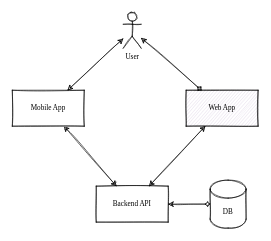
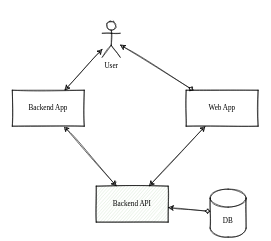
- <mxCell id="10" value="User" style="shape=umlActor;verticalLabelPosition=bottom;verticalAlign=top;html=1;outlineConnect=0;sketch=1;fontFamily=Comic Sans MS;" parent="1" vertex="1"><mxGeometry x="205" y="20" width="30" height="60" as="geometry" /></mxCell>
+ <mxCell id="10" value="User" style="shape=umlActor;verticalLabelPosition=bottom;verticalAlign=top;html=1;outlineConnect=0;sketch=1;fontFamily=Comic Sans MS;" parent="1" vertex="1"><mxGeometry x="170" y="35" width="30" height="60" as="geometry" /></mxCell>
- <mxCell id="3" value="Mobile App" style="rounded=0;whiteSpace=wrap;html=1;sketch=1;fontFamily=Comic Sans MS;" parent="1" vertex="1"><mxGeometry x="20" y="150" width="120" height="60" as="geometry" /></mxCell>
+ <mxCell id="3" value="Backend App" style="rounded=0;whiteSpace=wrap;html=1;sketch=1;fontFamily=Comic Sans MS;" parent="1" vertex="1"><mxGeometry x="20" y="150" width="120" height="60" as="geometry" /></mxCell>
- <mxCell id="5" value="Web App" style="rounded=0;whiteSpace=wrap;html=1;sketch=1;fontFamily=Comic Sans MS;fillColor=#e1d5e7;" parent="1" vertex="1"><mxGeometry x="310" y="150" width="120" height="60" as="geometry" /></mxCell>
+ <mxCell id="5" value="Web App" style="rounded=0;whiteSpace=wrap;html=1;sketch=1;fontFamily=Comic Sans MS;" parent="1" vertex="1"><mxGeometry x="310" y="150" width="120" height="60" as="geometry" /></mxCell>
- <mxCell id="7" value="Backend API" style="rounded=0;whiteSpace=wrap;html=1;sketch=1;fontFamily=Comic Sans MS;" parent="1" vertex="1"><mxGeometry x="160" y="310" width="120" height="60" as="geometry" /></mxCell>
+ <mxCell id="7" value="Backend API" style="rounded=0;whiteSpace=wrap;html=1;sketch=1;fontFamily=Comic Sans MS;fillColor=#d5e8d4;" parent="1" vertex="1"><mxGeometry x="160" y="310" width="120" height="60" as="geometry" /></mxCell>
- <mxCell id="11" value="DB" style="shape=cylinder3;whiteSpace=wrap;html=1;boundedLbl=1;backgroundOutline=1;size=15;sketch=1;fontFamily=Comic Sans MS;" parent="1" vertex="1"><mxGeometry x="350" y="300" width="60" height="80" as="geometry" /></mxCell>
+ <mxCell id="11" value="DB" style="shape=cylinder3;whiteSpace=wrap;html=1;boundedLbl=1;backgroundOutline=1;size=15;sketch=1;fontFamily=Comic Sans MS;" parent="1" vertex="1"><mxGeometry x="350" y="315" width="60" height="80" as="geometry" /></mxCell>
